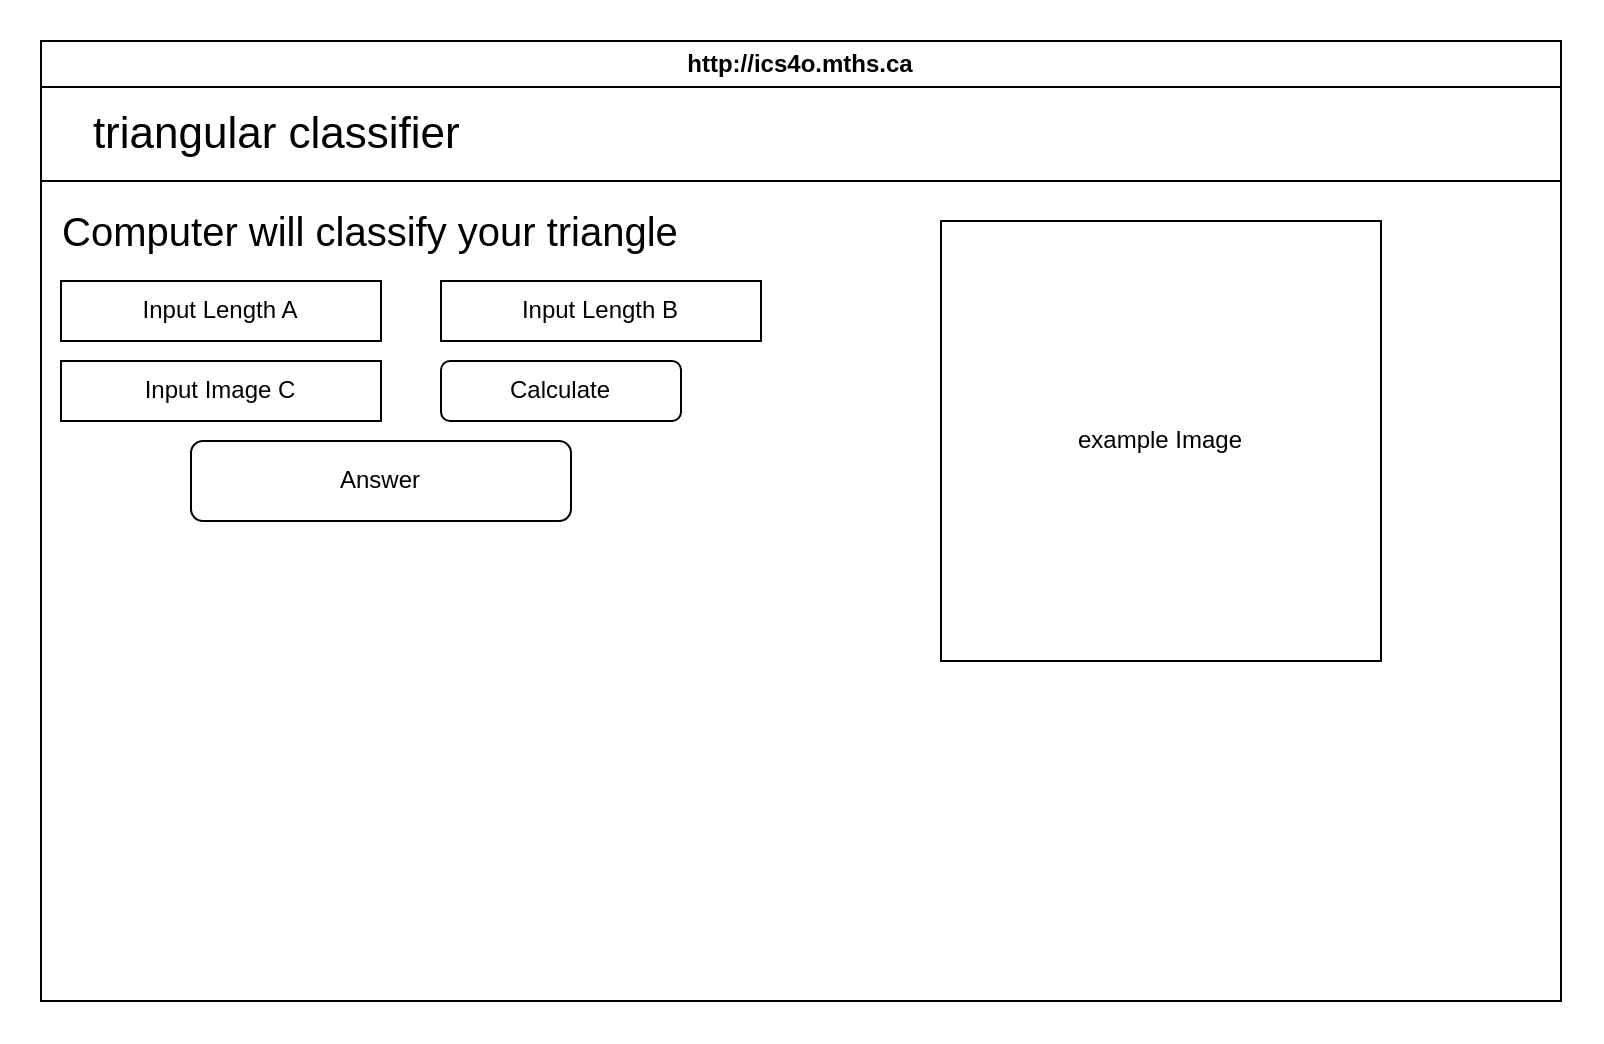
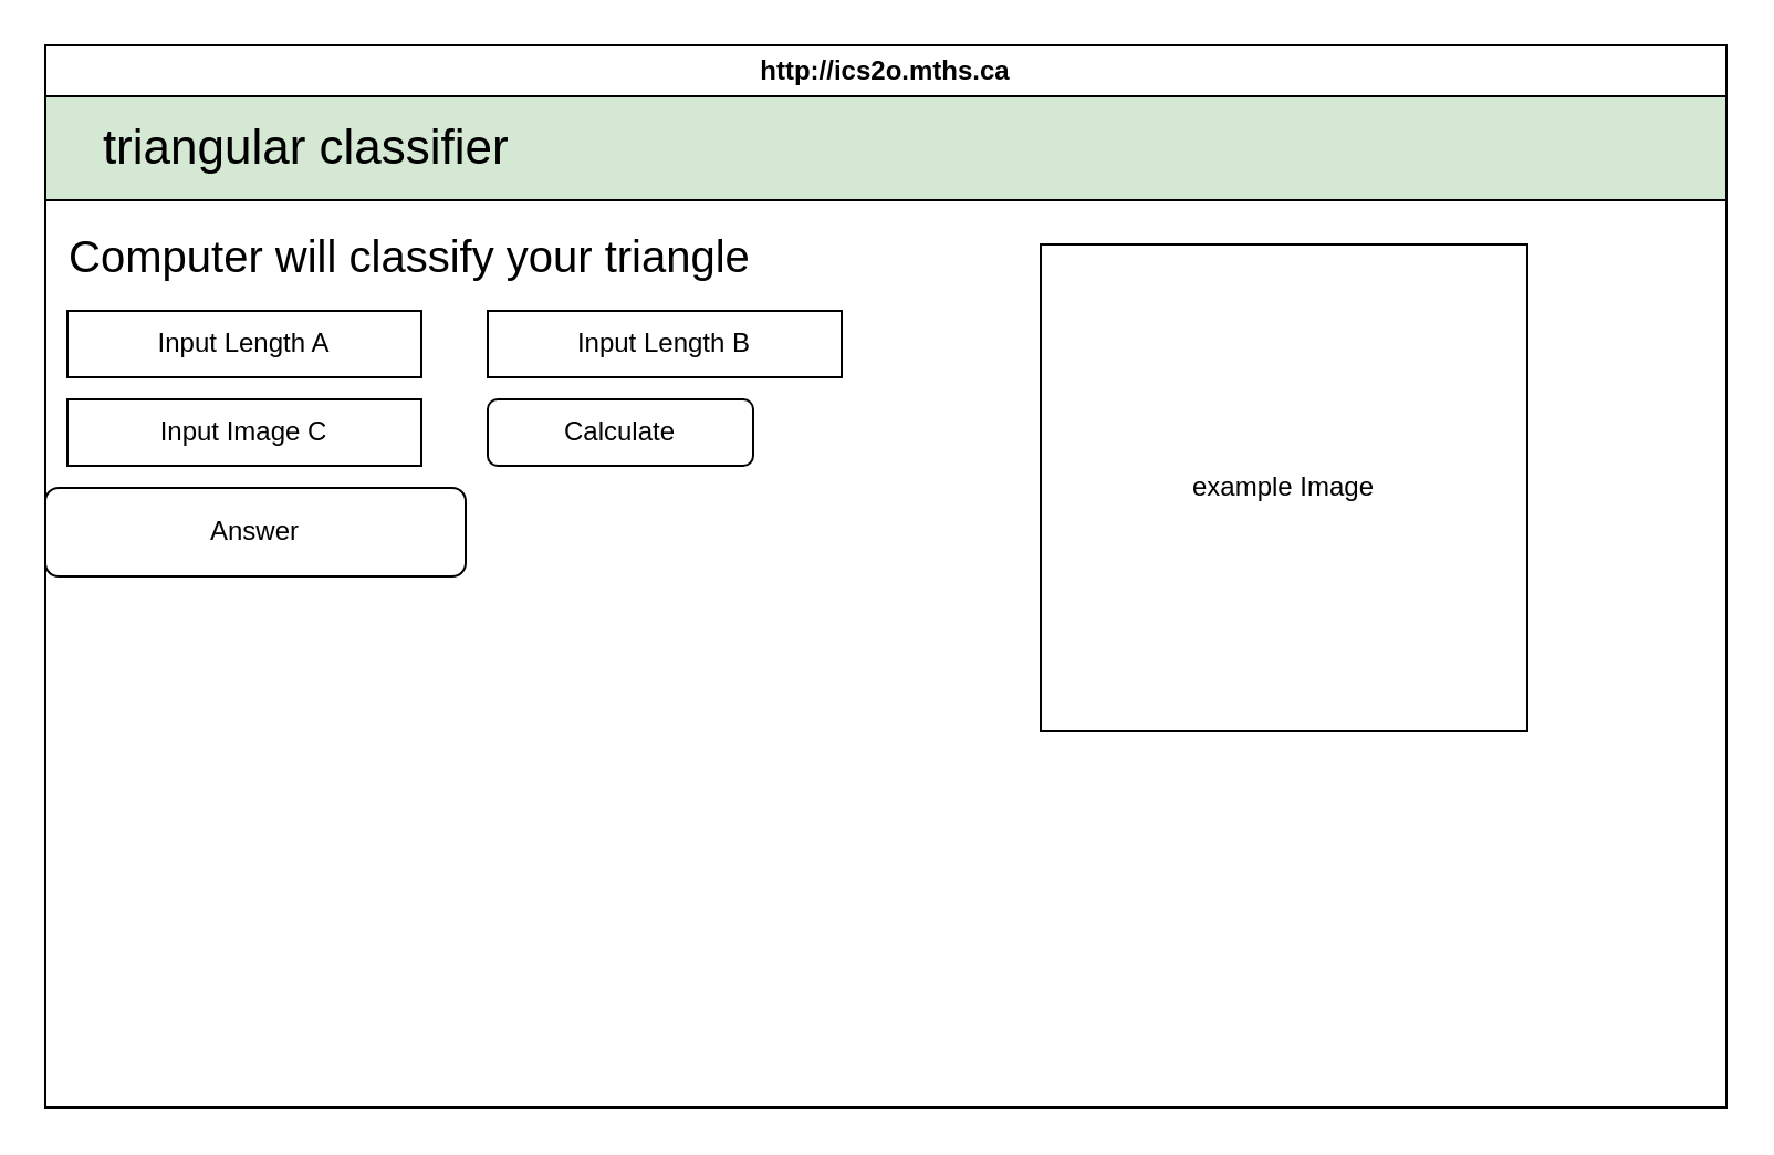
- <mxCell id="2" value="http://ics4o.mths.ca" style="swimlane;whiteSpace=wrap;html=1;" parent="1" vertex="1"><mxGeometry x="20" y="20" width="760" height="480" as="geometry" /></mxCell>
+ <mxCell id="2" value="http://ics2o.mths.ca" style="swimlane;whiteSpace=wrap;html=1;" parent="1" vertex="1"><mxGeometry x="20" y="20" width="760" height="480" as="geometry" /></mxCell>
- <mxCell id="3" value="&lt;span style=&quot;font-size: 22px;&quot;&gt;&amp;nbsp; &amp;nbsp;&amp;nbsp;triangular classifier&lt;/span&gt;" style="rounded=0;whiteSpace=wrap;html=1;align=left;" parent="2" vertex="1"><mxGeometry y="23" width="760" height="47" as="geometry" /></mxCell>
+ <mxCell id="3" value="&lt;span style=&quot;font-size: 22px;&quot;&gt;&amp;nbsp; &amp;nbsp;&amp;nbsp;triangular classifier&lt;/span&gt;" style="rounded=0;whiteSpace=wrap;html=1;align=left;fillColor=#d5e8d4;" parent="2" vertex="1"><mxGeometry y="23" width="760" height="47" as="geometry" /></mxCell>
- <mxCell id="9" value="Answer" style="rounded=1;whiteSpace=wrap;html=1;fontColor=#000000;fillColor=none;" vertex="1" parent="2"><mxGeometry x="75" y="200" width="190" height="40" as="geometry" /></mxCell>
+ <mxCell id="9" value="Answer" style="rounded=1;whiteSpace=wrap;html=1;fontColor=#000000;fillColor=none;" vertex="1" parent="2"><mxGeometry y="200" width="190" height="40" as="geometry" /></mxCell>
